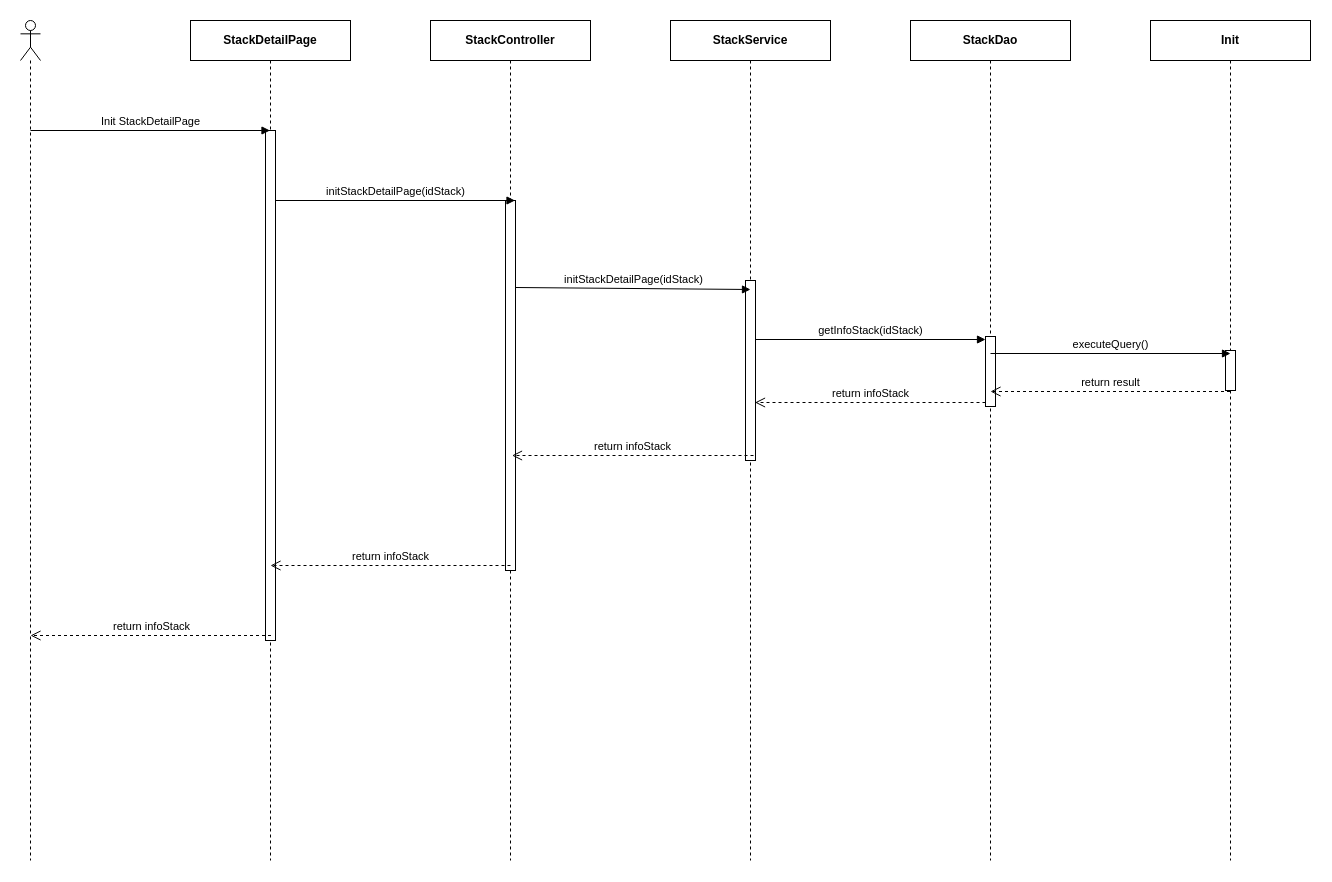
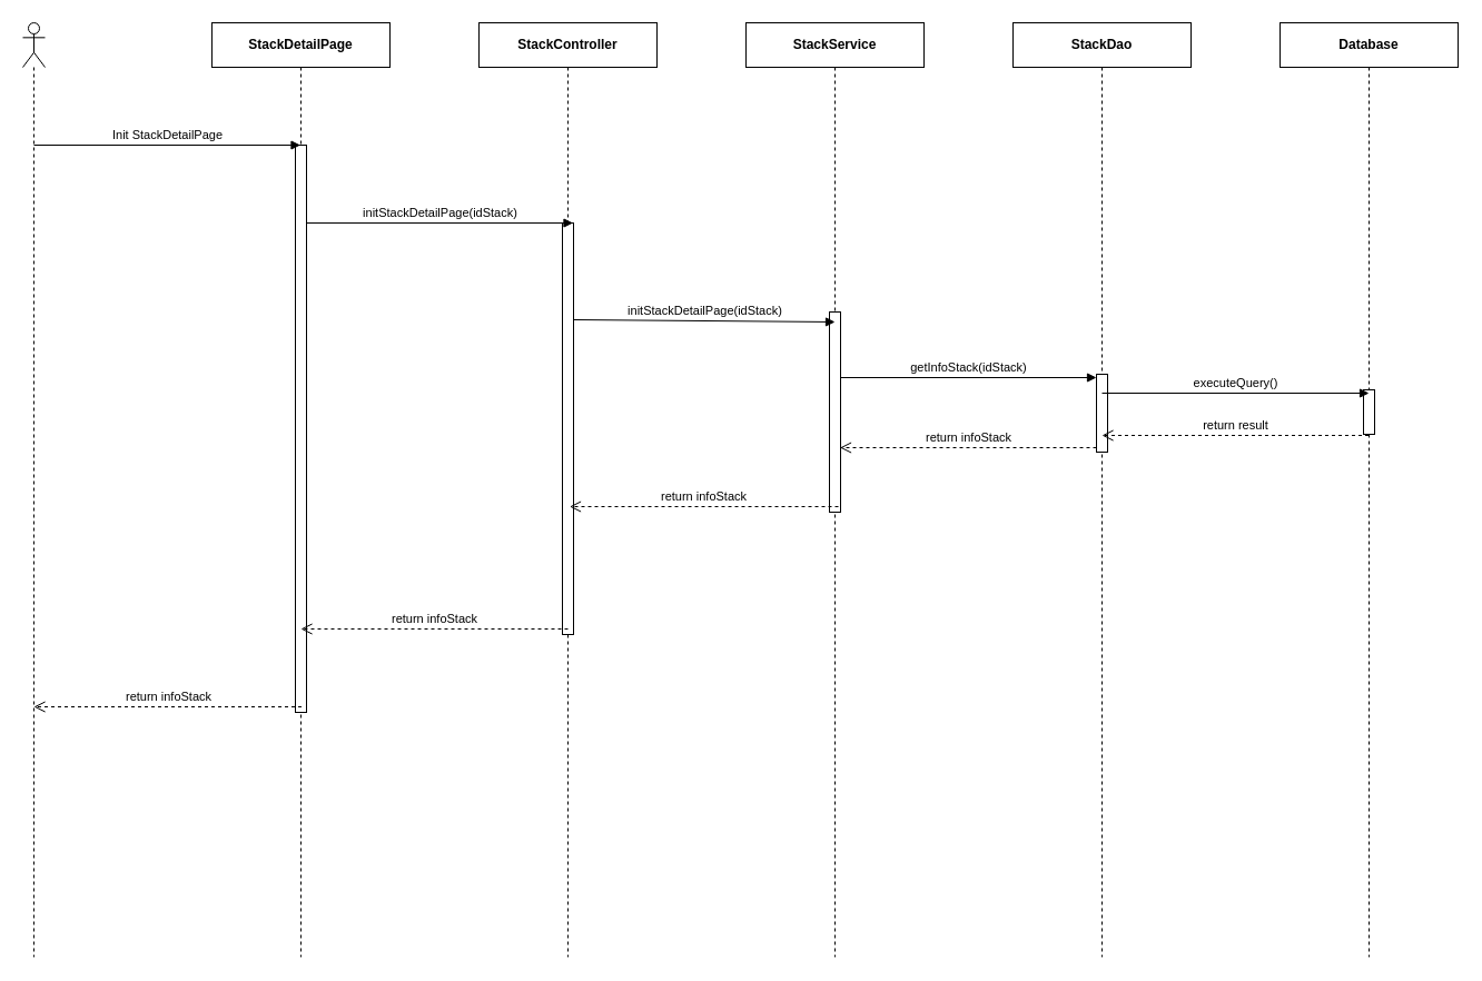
- <mxCell id="17" value="&lt;b&gt;Init&lt;/b&gt;" style="shape=umlLifeline;perimeter=lifelinePerimeter;whiteSpace=wrap;html=1;container=1;collapsible=0;recursiveResize=0;outlineConnect=0;" parent="1" vertex="1"><mxGeometry x="1150" y="20" width="160" height="840" as="geometry" /></mxCell>
+ <mxCell id="17" value="&lt;b&gt;Database&lt;/b&gt;" style="shape=umlLifeline;perimeter=lifelinePerimeter;whiteSpace=wrap;html=1;container=1;collapsible=0;recursiveResize=0;outlineConnect=0;" parent="1" vertex="1"><mxGeometry x="1150" y="20" width="160" height="840" as="geometry" /></mxCell>
